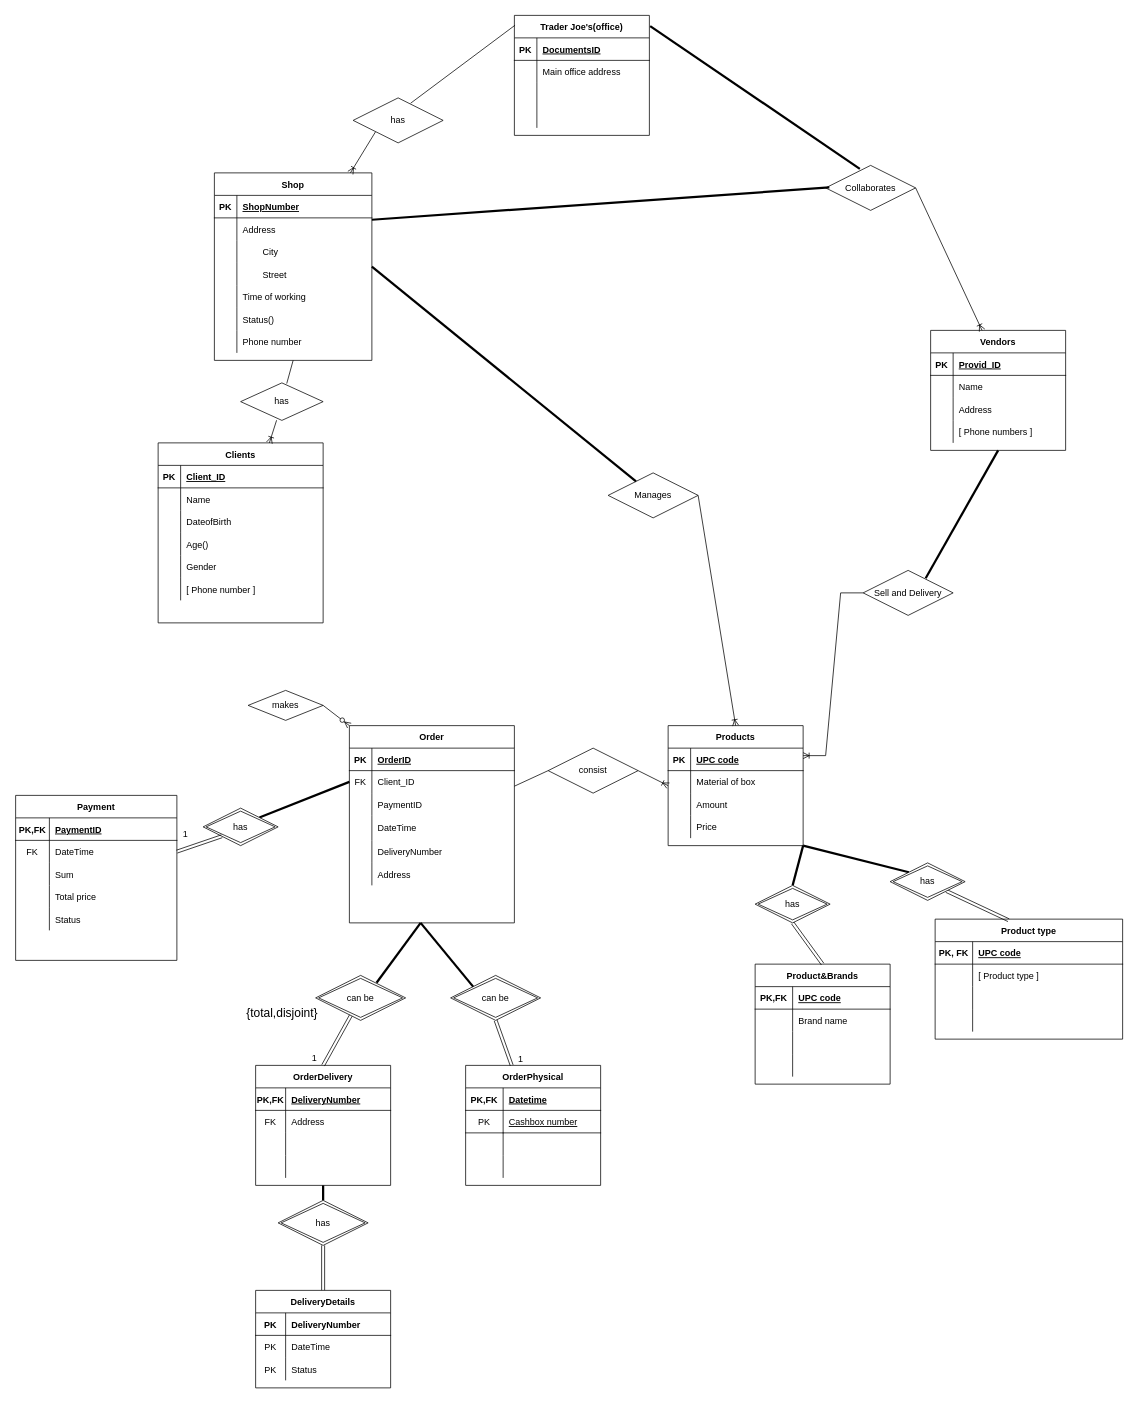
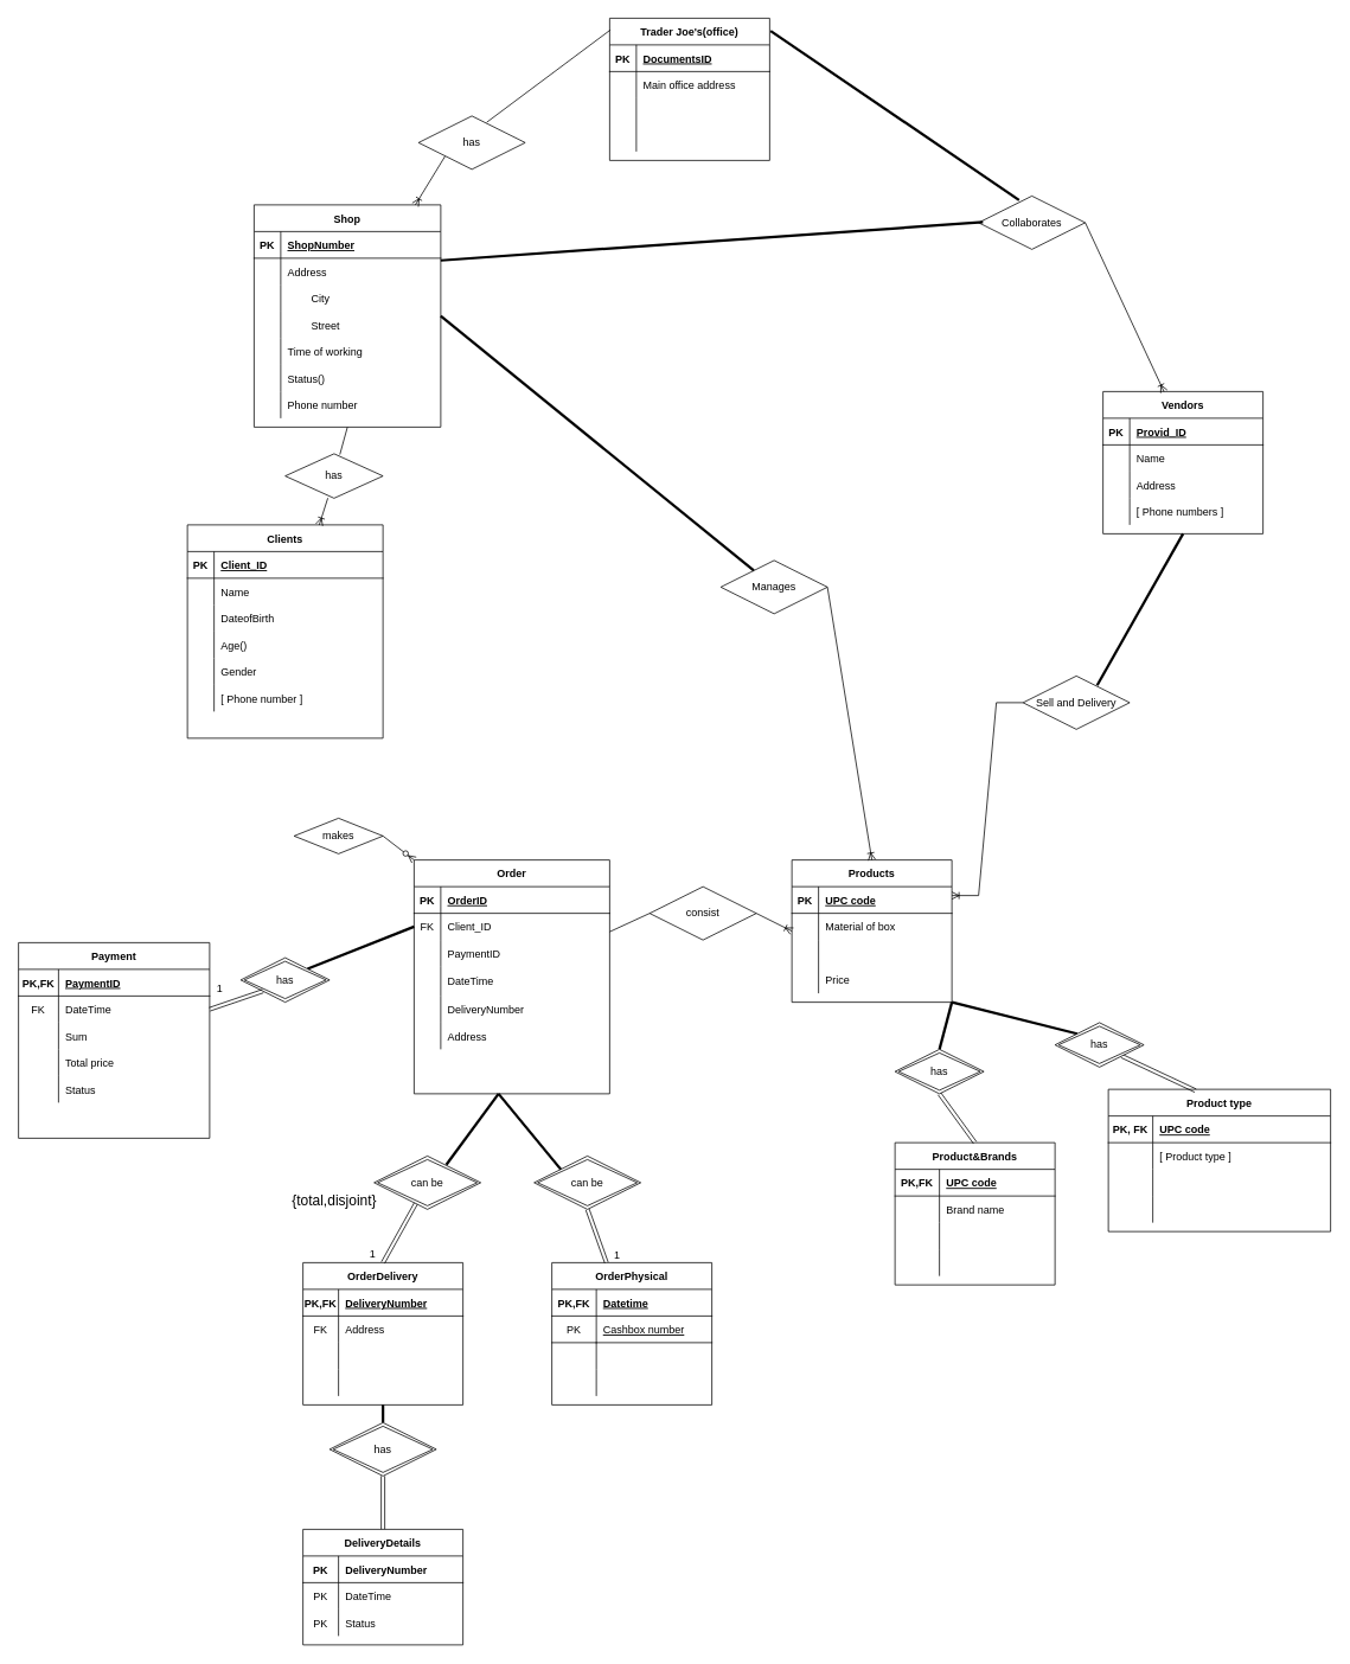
- <mxCell id="11" value="Amount" style="shape=partialRectangle;connectable=0;fillColor=none;top=0;left=0;bottom=0;right=0;align=left;spacingLeft=6;overflow=hidden;" parent="9" vertex="1"><mxGeometry x="30" width="150" height="30" as="geometry"><mxRectangle width="150" height="30" as="alternateBounds" /></mxGeometry></mxCell>
